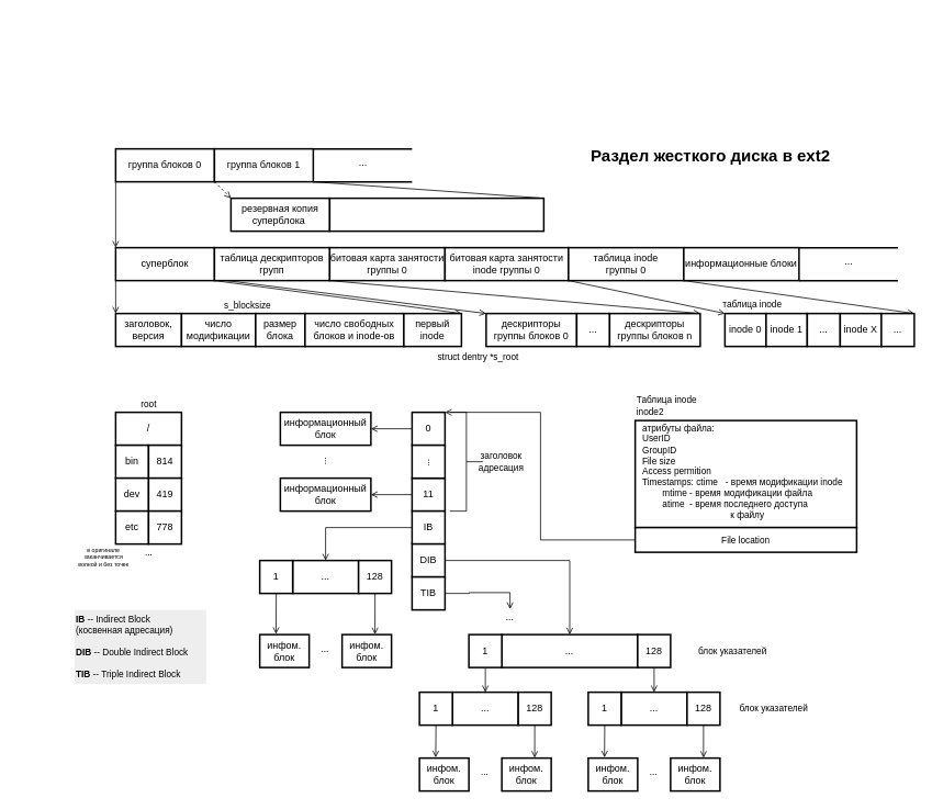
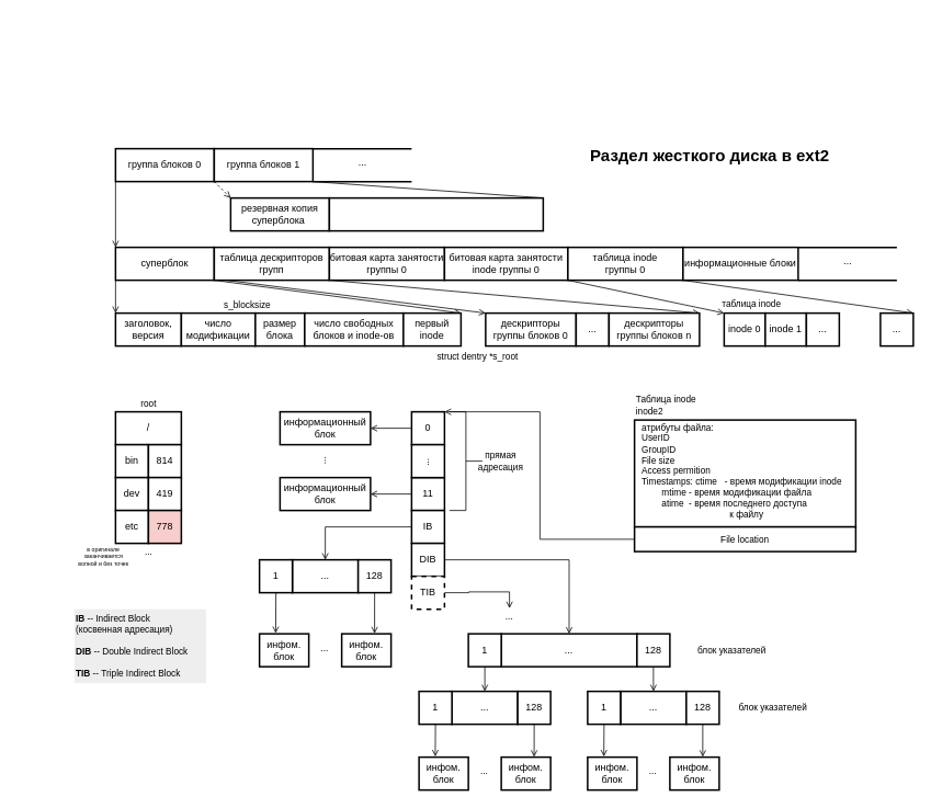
- <mxCell id="41" value="inode X" style="rounded=0;whiteSpace=wrap;html=1;strokeWidth=2;" parent="1" vertex="1"><mxGeometry x="1020" y="380" width="50" height="40" as="geometry" /></mxCell>
- <mxCell id="71" value="заголовок &lt;br&gt;адресация" style="text;html=1;align=center;verticalAlign=middle;resizable=0;points=[];autosize=1;strokeColor=none;fillColor=none;fontSize=11;fontFamily=Helvetica;fontColor=default;" parent="1" vertex="1"><mxGeometry x="568" y="540" width="80" height="40" as="geometry" /></mxCell>
+ <mxCell id="71" value="прямая &lt;br&gt;адресация" style="text;html=1;align=center;verticalAlign=middle;resizable=0;points=[];autosize=1;strokeColor=none;fillColor=none;fontSize=11;fontFamily=Helvetica;fontColor=default;" parent="1" vertex="1"><mxGeometry x="568" y="540" width="80" height="40" as="geometry" /></mxCell>
- <mxCell id="51" value="778" style="rounded=0;whiteSpace=wrap;html=1;strokeWidth=2;" parent="1" vertex="1"><mxGeometry x="180" y="620" width="40" height="40" as="geometry" /></mxCell>
+ <mxCell id="51" value="778" style="rounded=0;whiteSpace=wrap;html=1;strokeWidth=2;fillColor=#f8cecc;" parent="1" vertex="1"><mxGeometry x="180" y="620" width="40" height="40" as="geometry" /></mxCell>
- <mxCell id="67" value="TIB" style="rounded=0;whiteSpace=wrap;html=1;strokeWidth=2;" parent="1" vertex="1"><mxGeometry x="500" y="700" width="40" height="40" as="geometry" /></mxCell>
+ <mxCell id="67" value="TIB" style="rounded=0;whiteSpace=wrap;html=1;strokeWidth=2;dashed=1;" parent="1" vertex="1"><mxGeometry x="500" y="700" width="40" height="40" as="geometry" /></mxCell>
